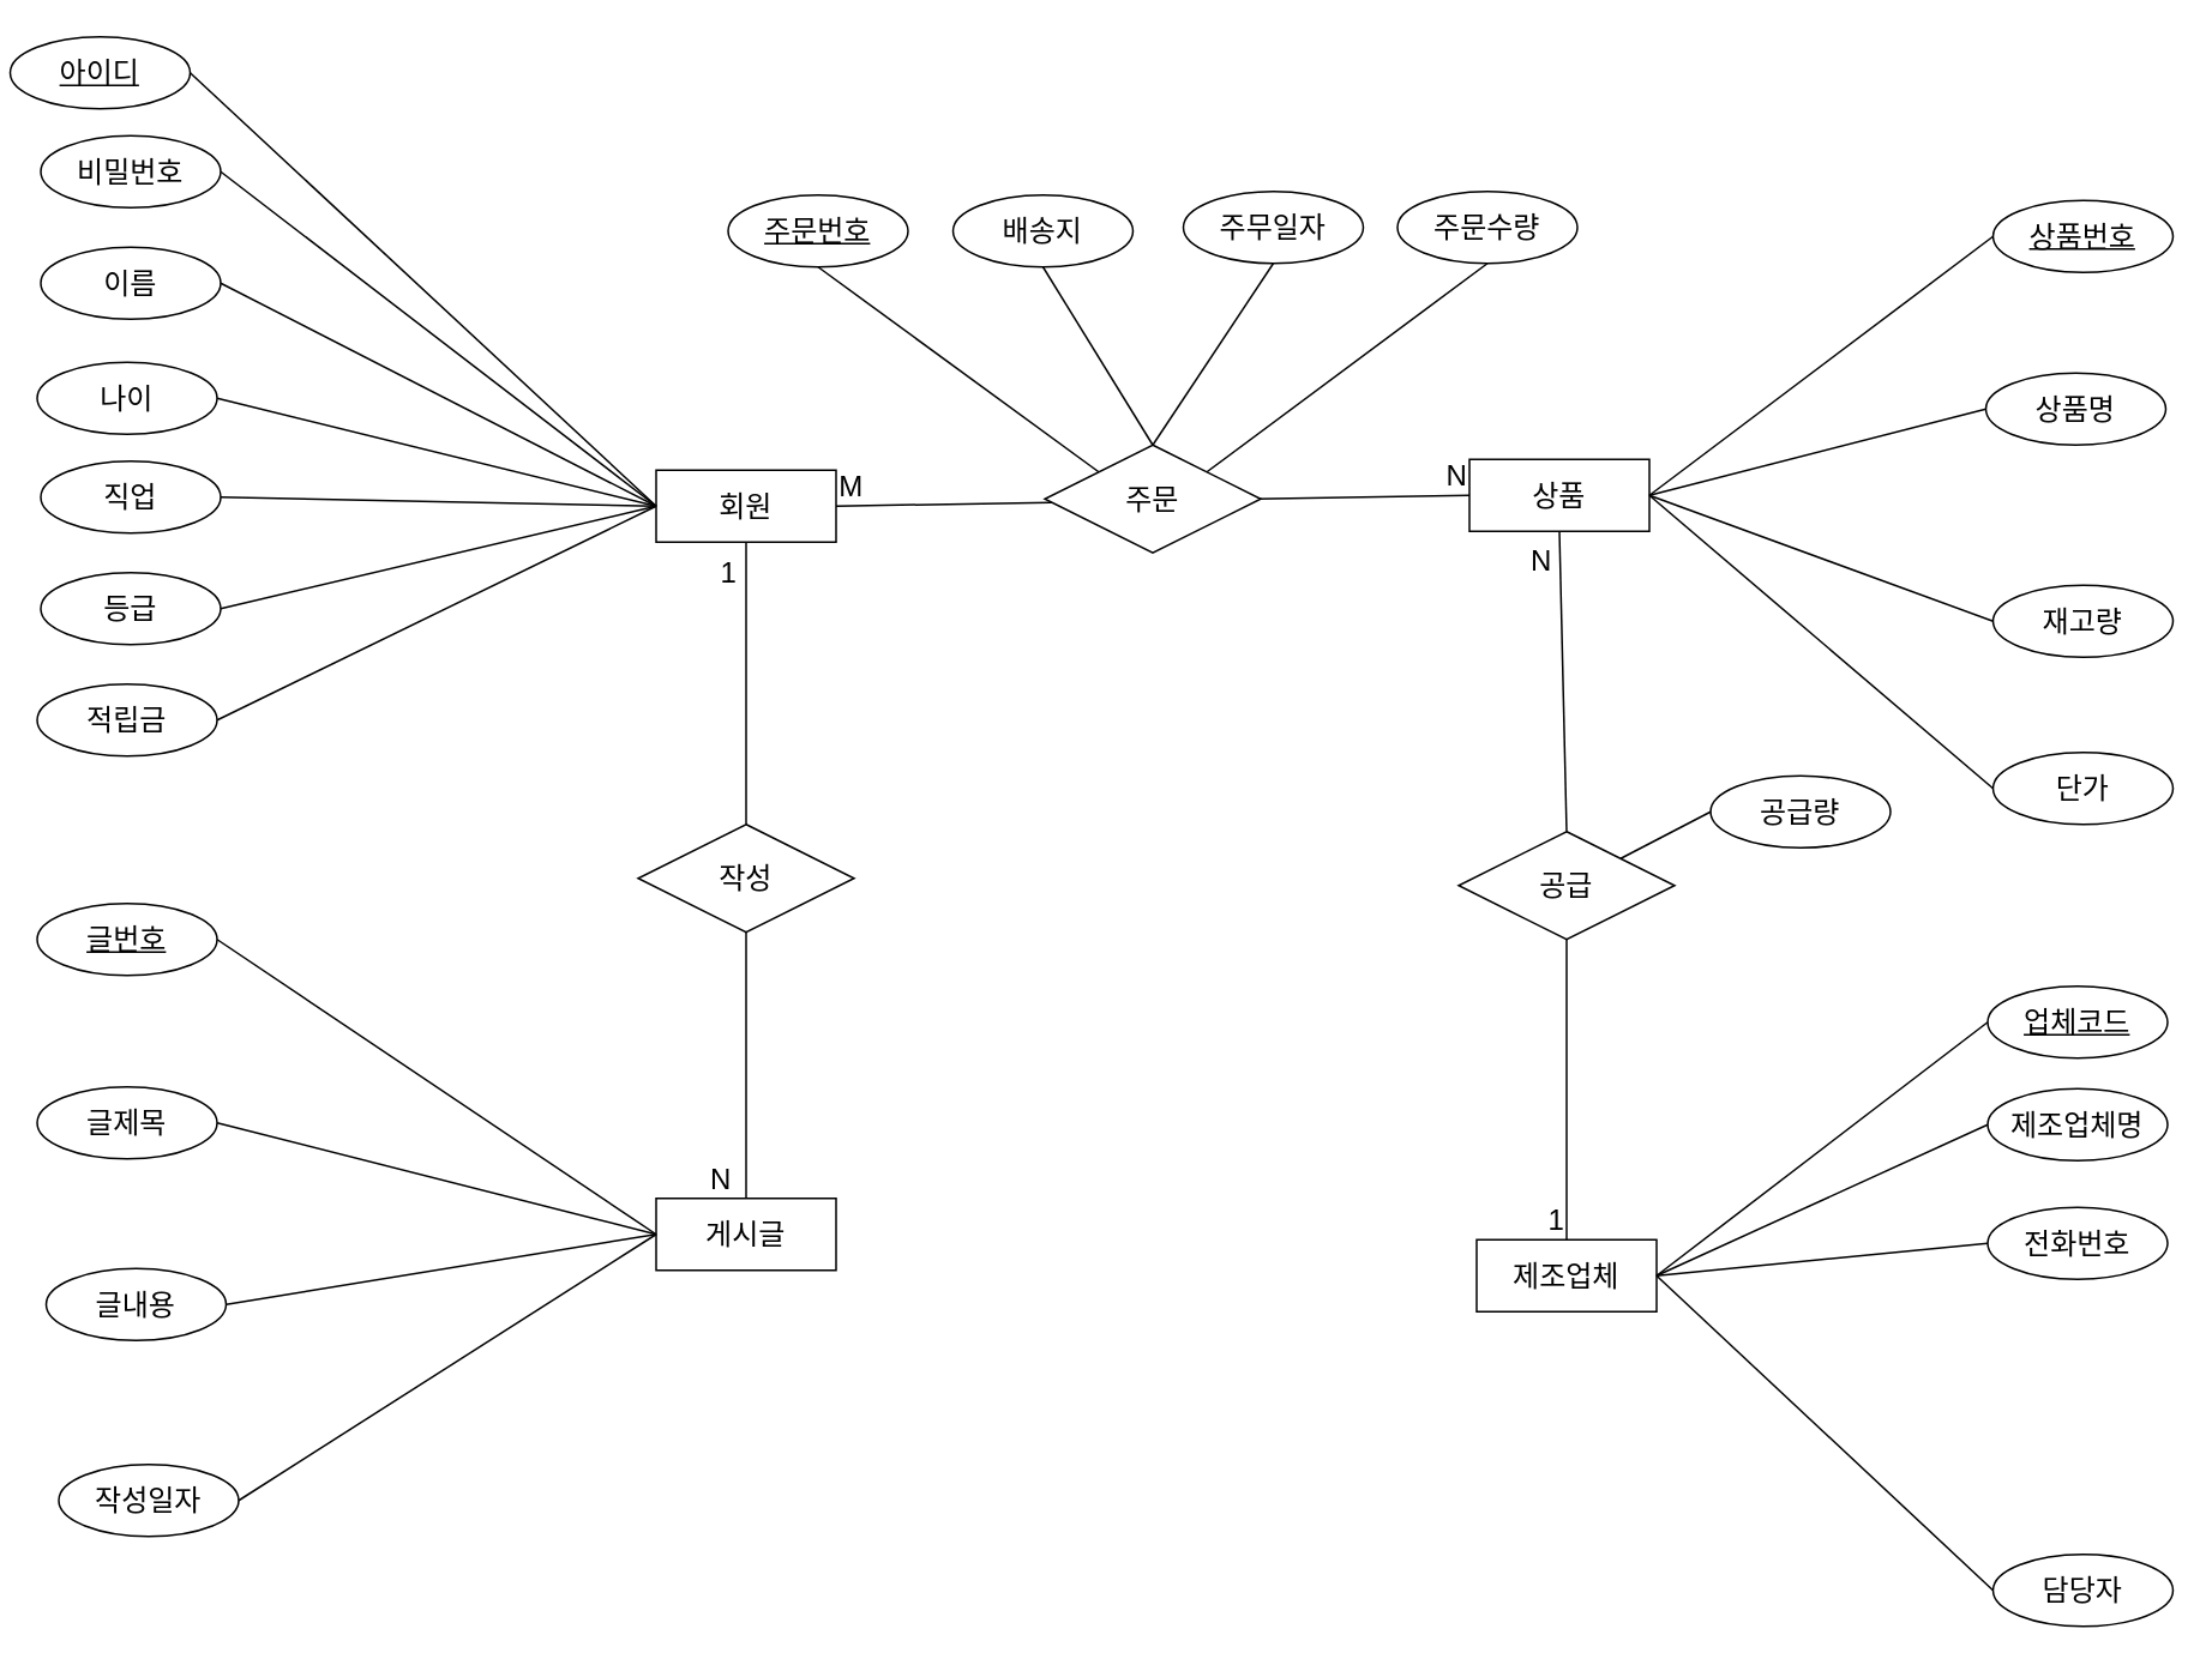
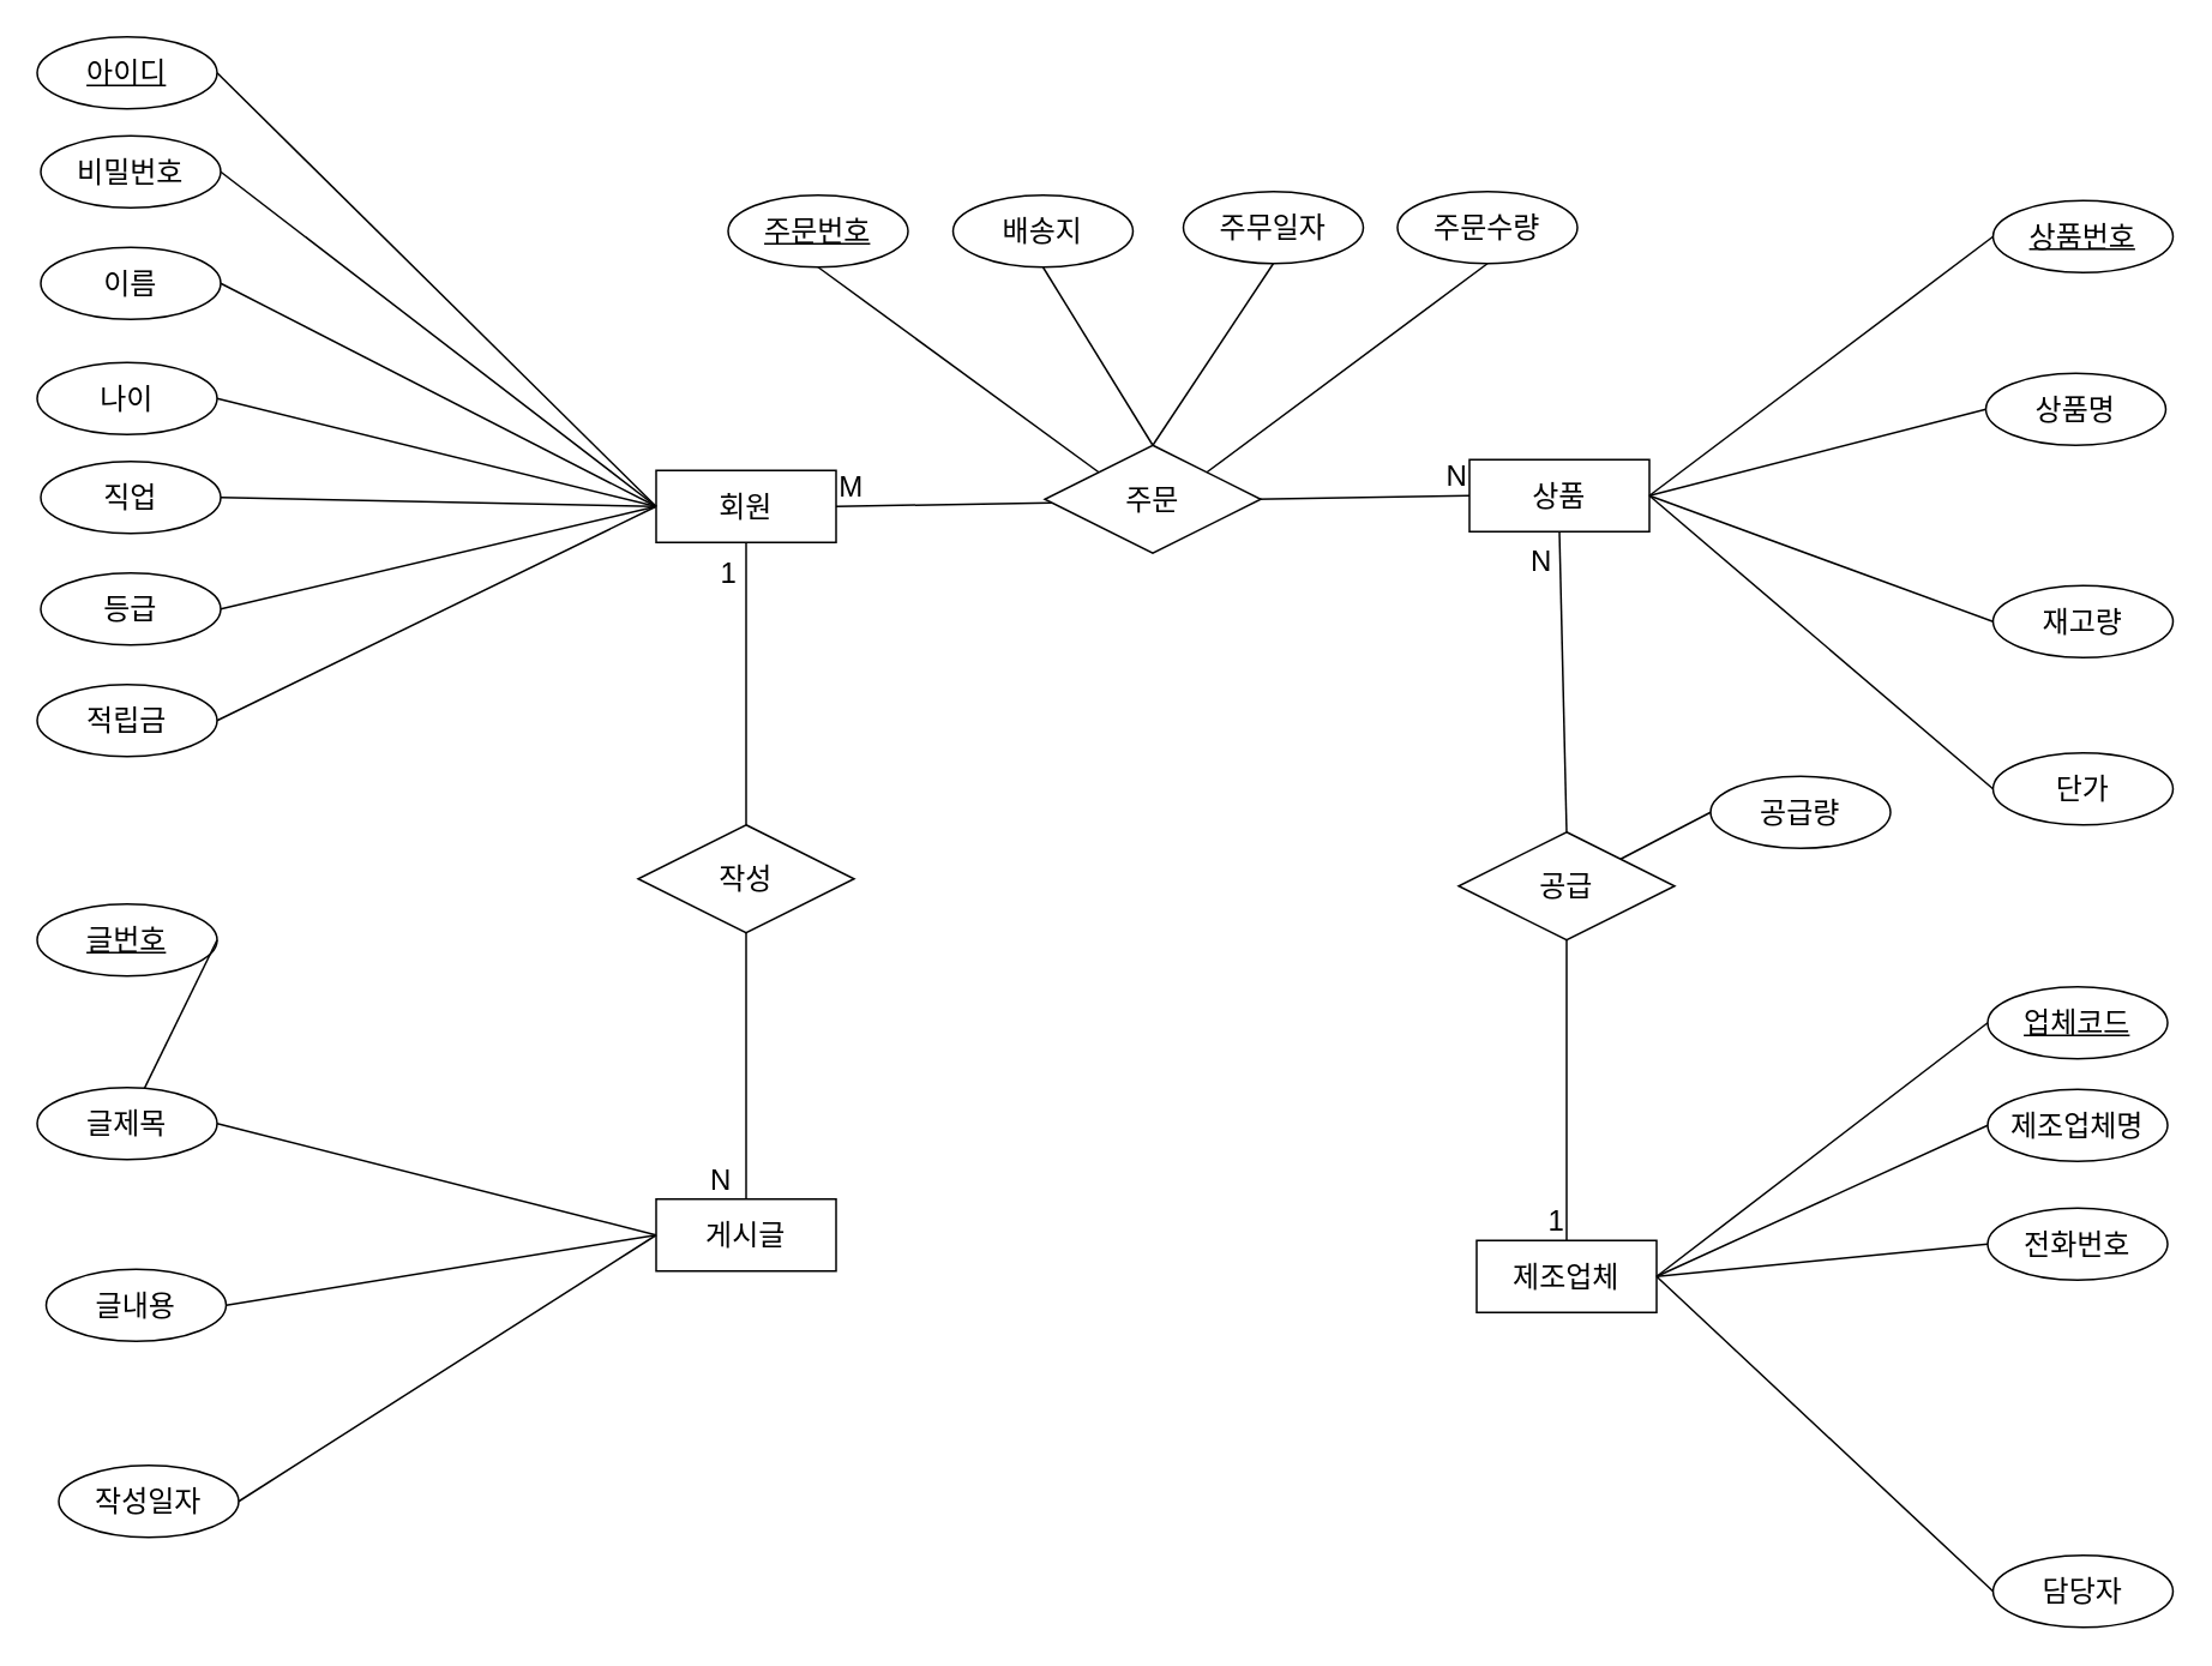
- <mxCell id="5" value="아이디" style="ellipse;whiteSpace=wrap;html=1;align=center;fontStyle=4;fontSize=16;" vertex="1" parent="1"><mxGeometry x="5" y="20" width="100" height="40" as="geometry" /></mxCell>
+ <mxCell id="5" value="아이디" style="ellipse;whiteSpace=wrap;html=1;align=center;fontStyle=4;fontSize=16;" vertex="1" parent="1"><mxGeometry x="20" y="20" width="100" height="40" as="geometry" /></mxCell>
- <mxCell id="38" value="" style="endArrow=none;html=1;rounded=0;fontSize=12;startSize=8;endSize=8;curved=1;entryX=0;entryY=0.5;entryDx=0;entryDy=0;exitX=1;exitY=0.5;exitDx=0;exitDy=0;" edge="1" source="35" target="33" parent="1"><mxGeometry relative="1" as="geometry"><mxPoint x="234" y="513" as="sourcePoint" /><mxPoint x="325" y="584" as="targetPoint" /></mxGeometry></mxCell>
+ <mxCell id="38" value="" style="endArrow=none;html=1;rounded=0;fontSize=12;startSize=8;endSize=8;curved=1;exitX=1;exitY=0.5;exitDx=0;exitDy=0;" edge="1" source="35" target="34" parent="1"><mxGeometry relative="1" as="geometry"><mxPoint x="234" y="513" as="sourcePoint" /><mxPoint x="325" y="584" as="targetPoint" /></mxGeometry></mxCell>
